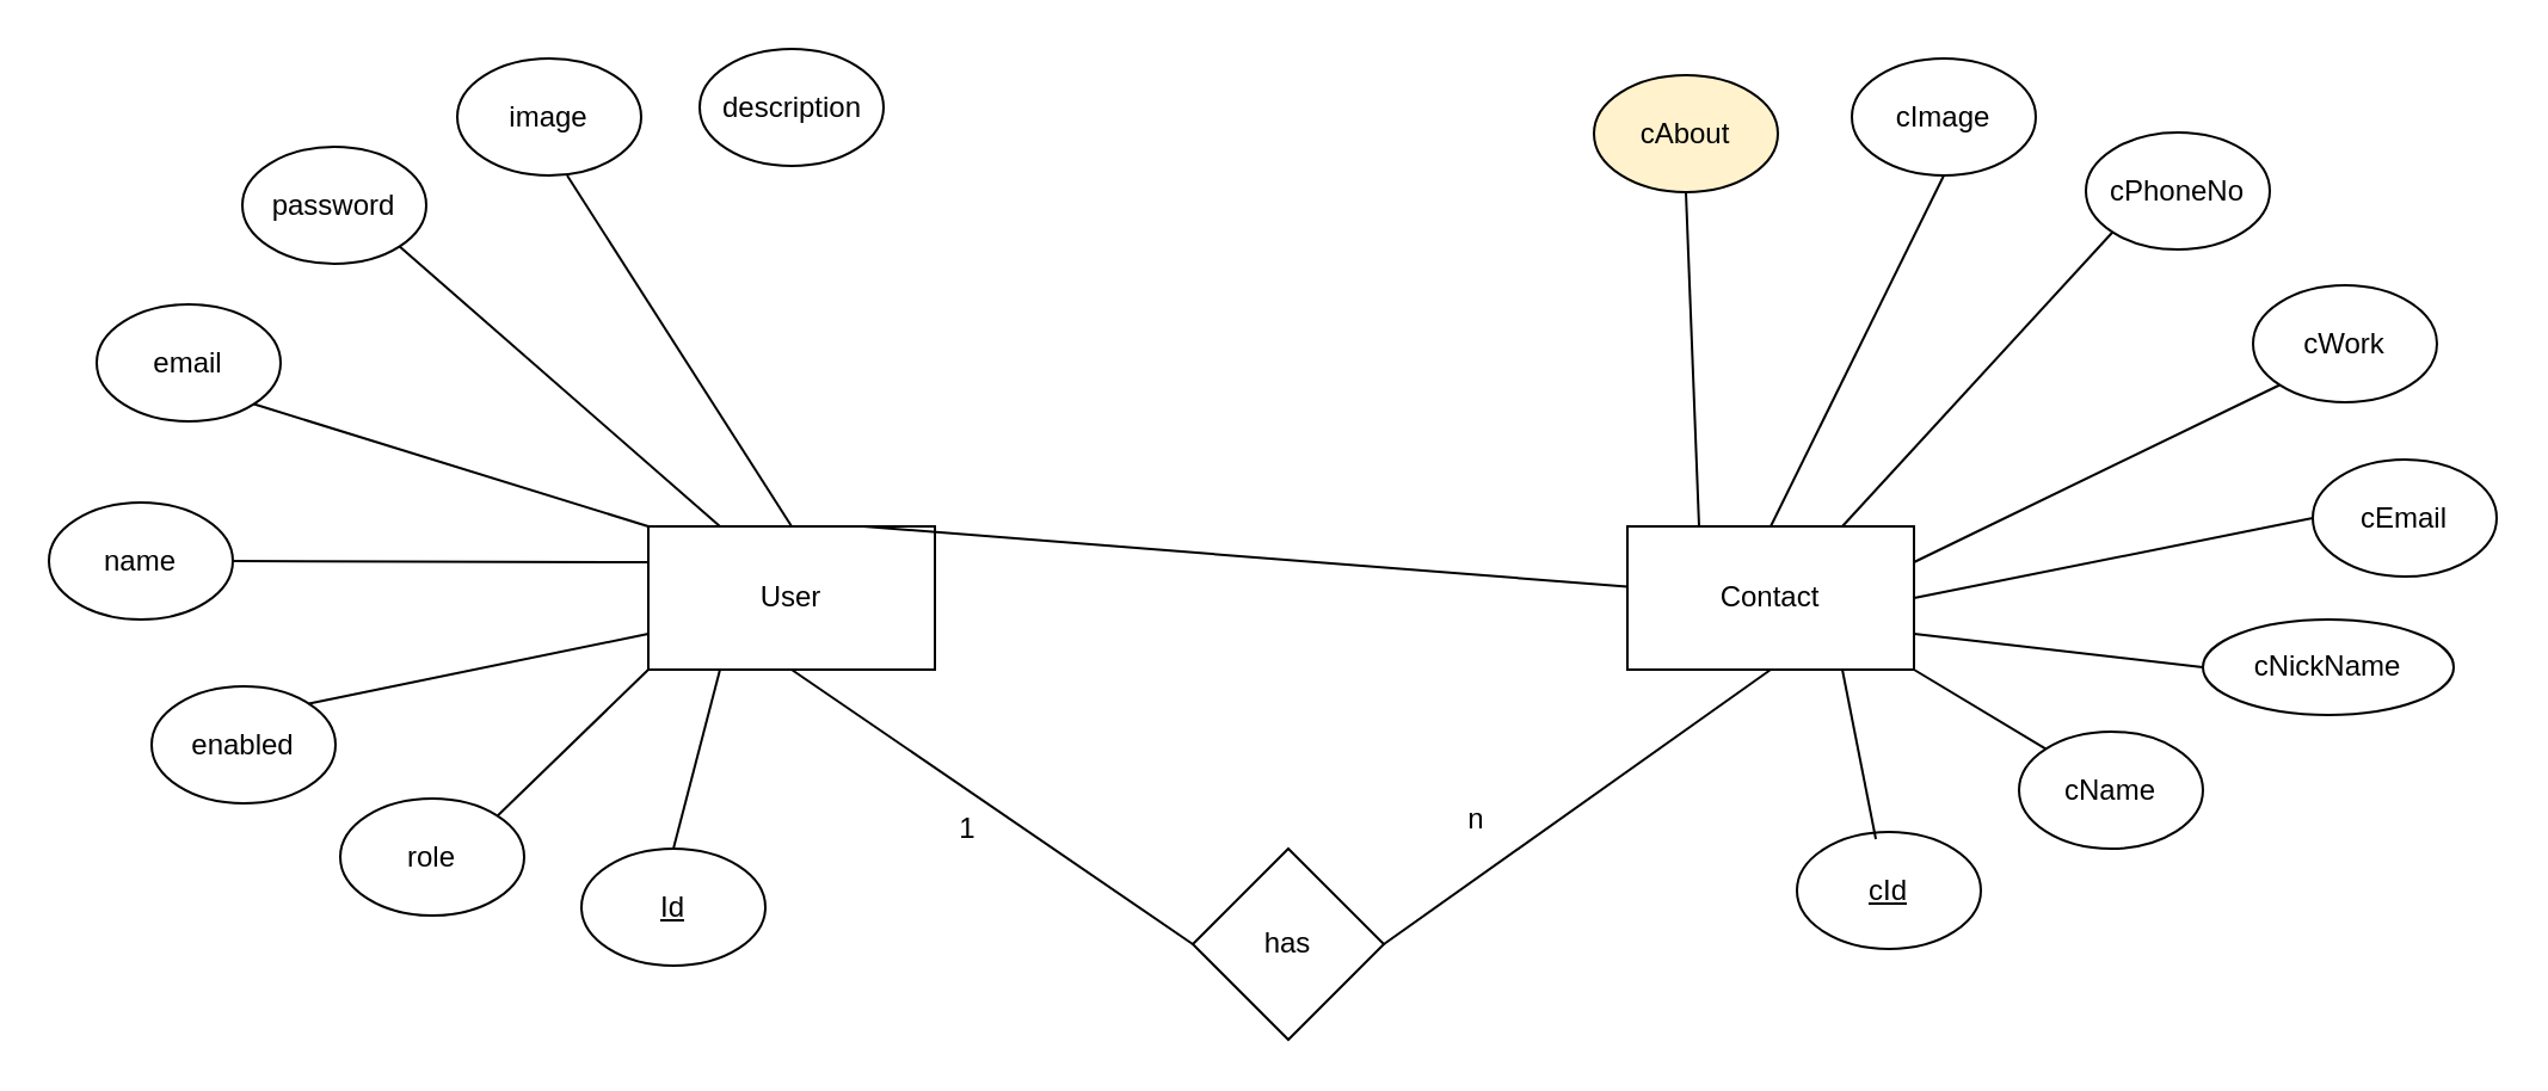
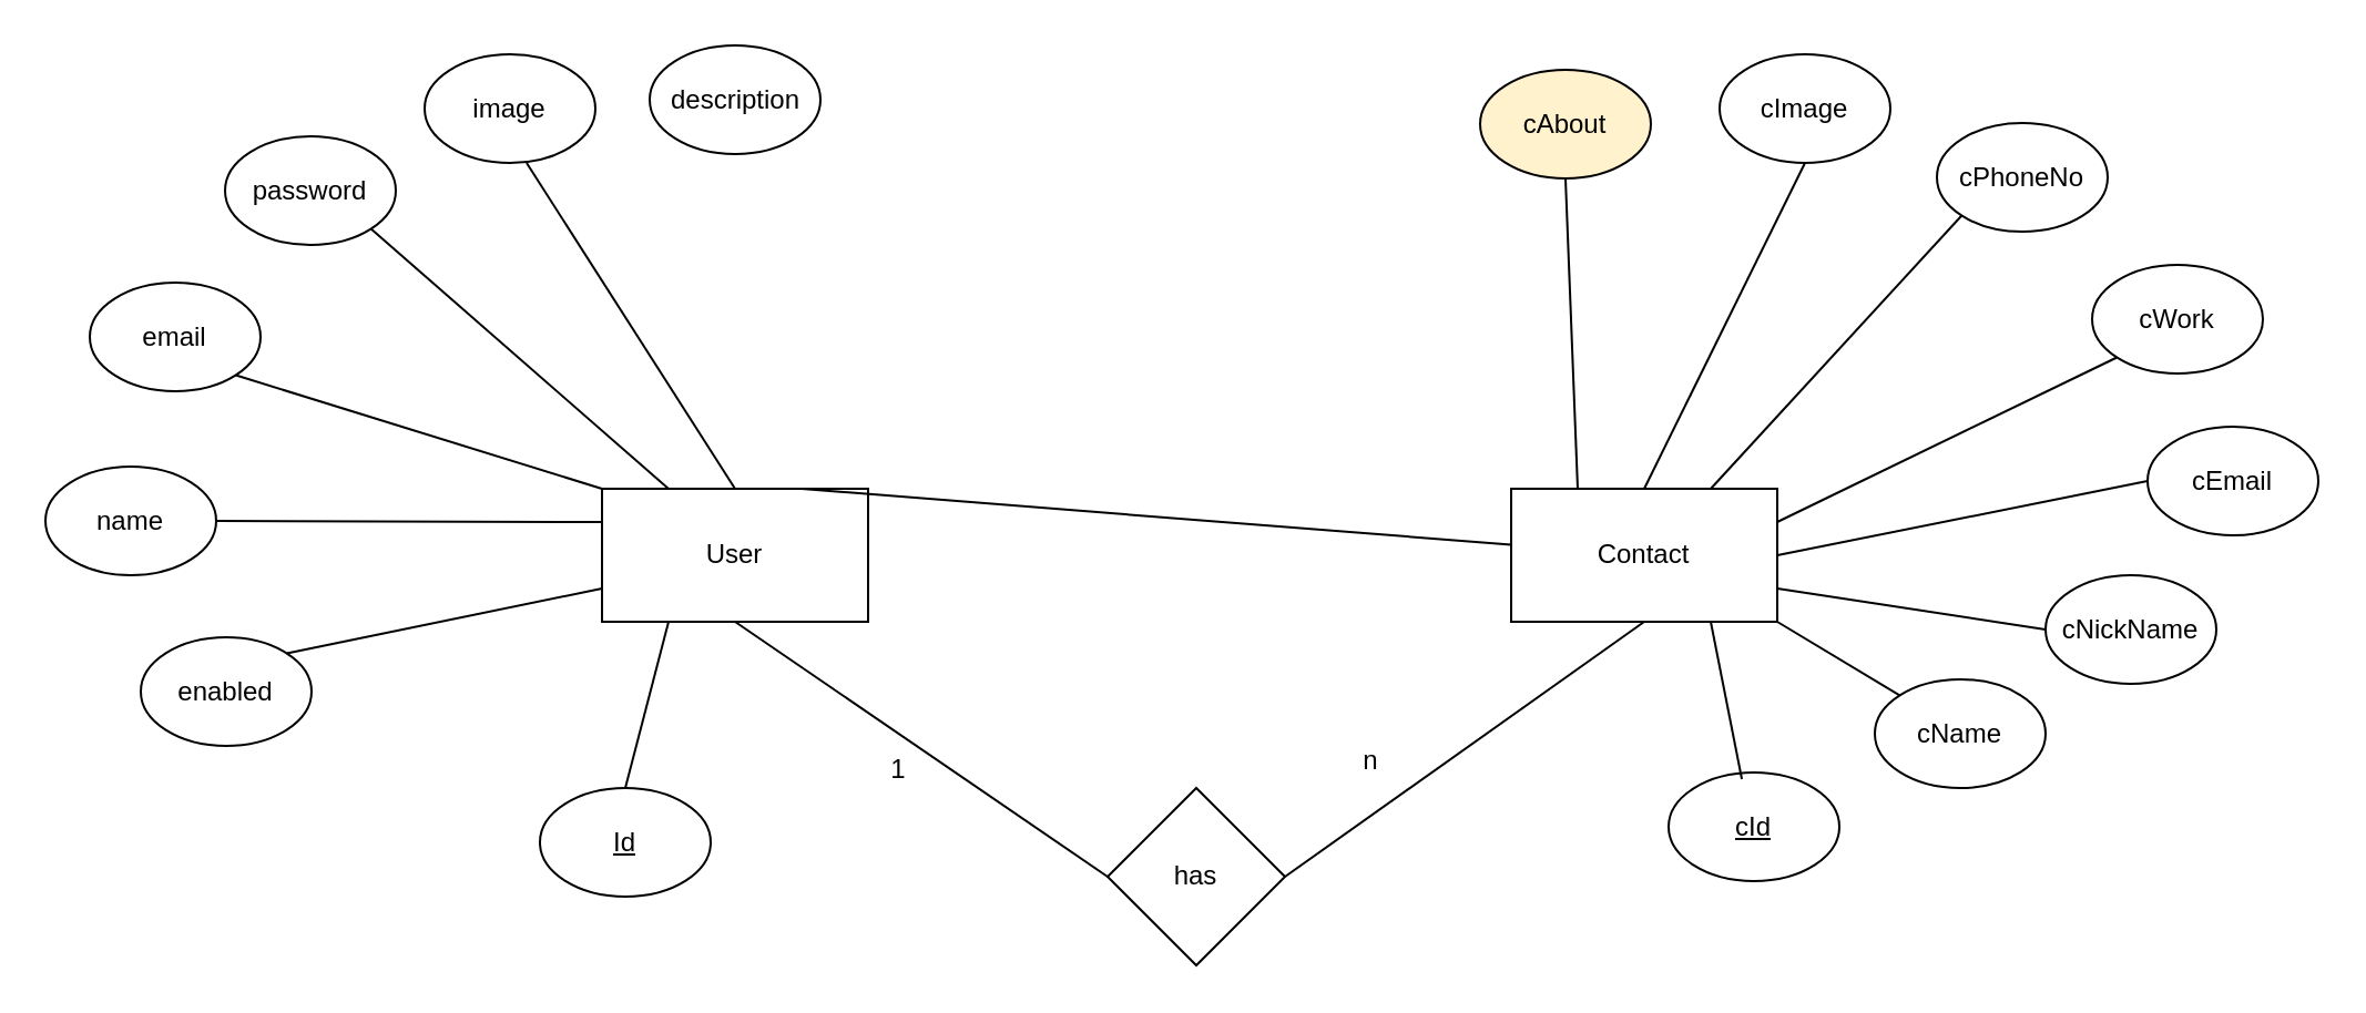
- <mxCell id="19" value="cNickName" style="ellipse;whiteSpace=wrap;html=1;" vertex="1" parent="1"><mxGeometry x="922" y="259" width="105" height="40" as="geometry" /></mxCell>
+ <mxCell id="19" value="cNickName" style="ellipse;whiteSpace=wrap;html=1;" vertex="1" parent="1"><mxGeometry x="922" y="259" width="77" height="49" as="geometry" /></mxCell>
- <mxCell id="31" value="" style="endArrow=none;html=1;rounded=0;entryX=1;entryY=0;entryDx=0;entryDy=0;exitX=0;exitY=1;exitDx=0;exitDy=0;" edge="1" parent="1" source="2" target="15"><mxGeometry width="50" height="50" relative="1" as="geometry"><mxPoint x="281" y="275" as="sourcePoint" /><mxPoint x="139" y="304" as="targetPoint" /></mxGeometry></mxCell>
- <mxCell id="15" value="role" style="ellipse;whiteSpace=wrap;html=1;" vertex="1" parent="1"><mxGeometry x="142" y="334" width="77" height="49" as="geometry" /></mxCell>
